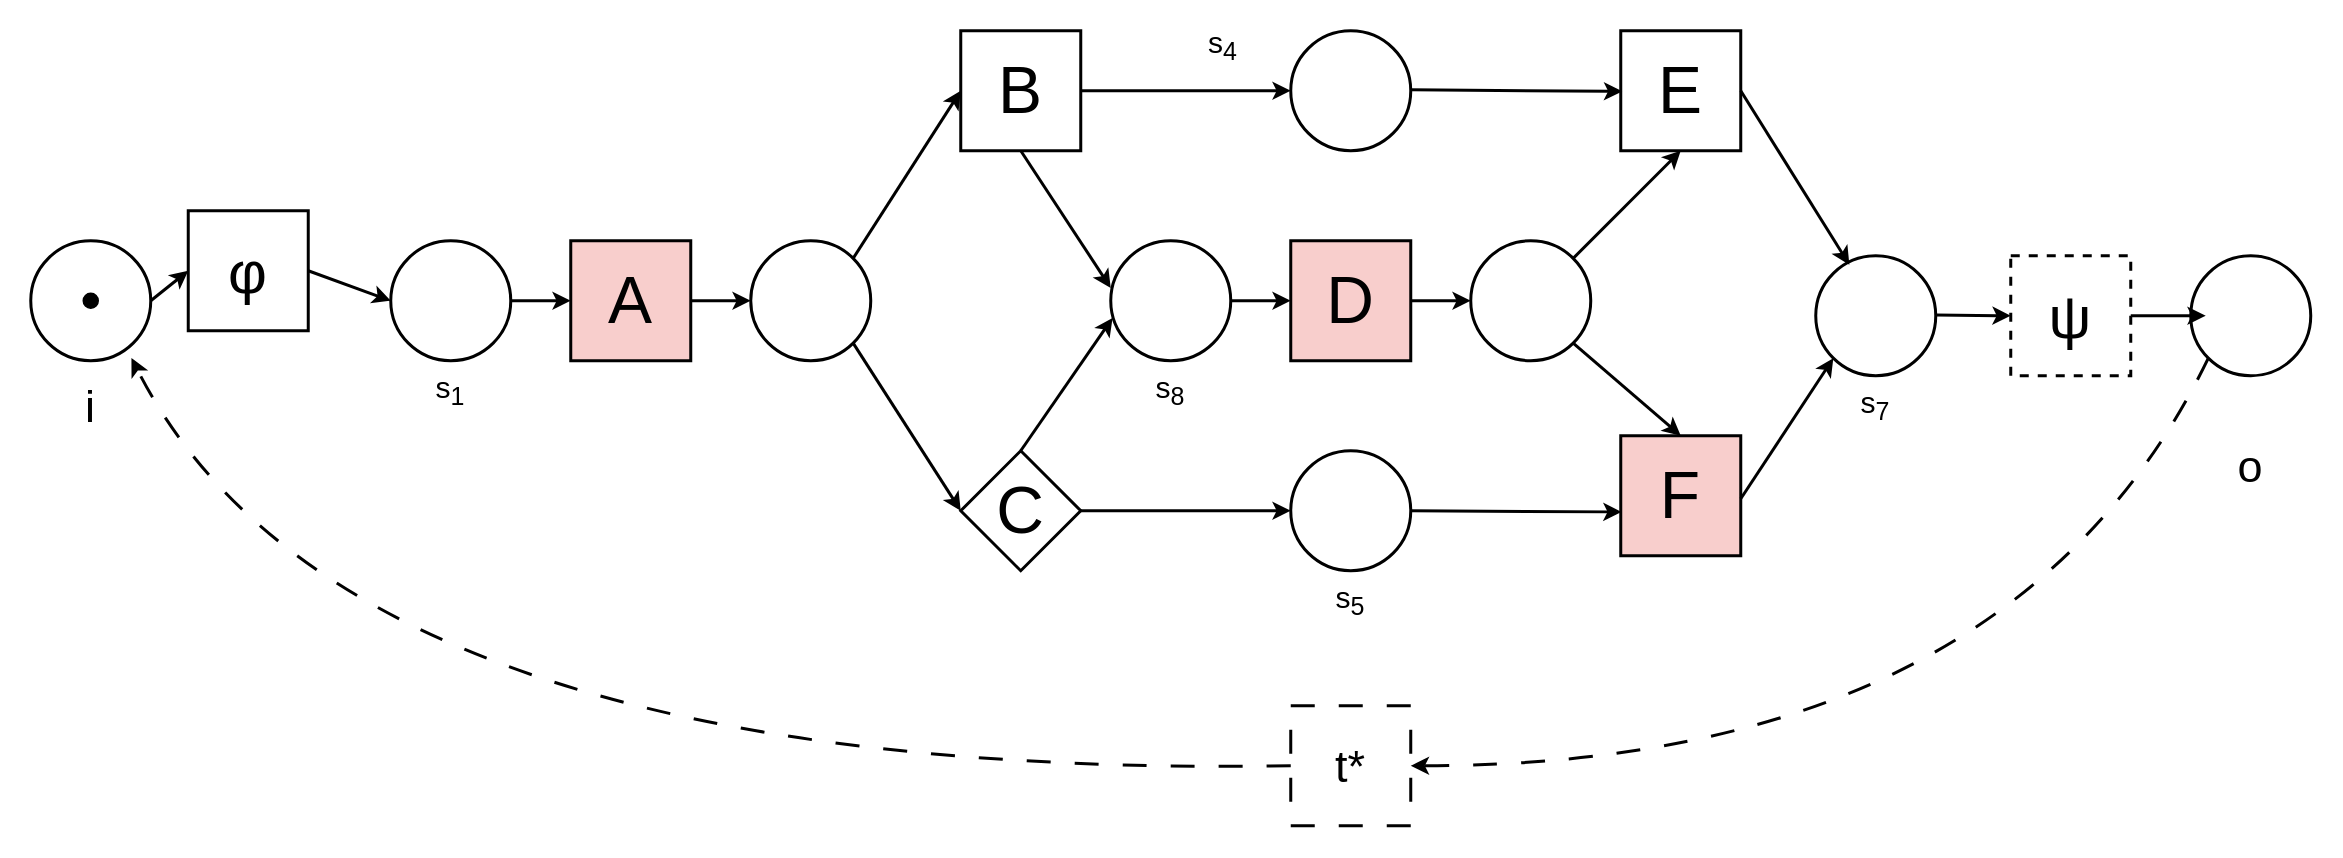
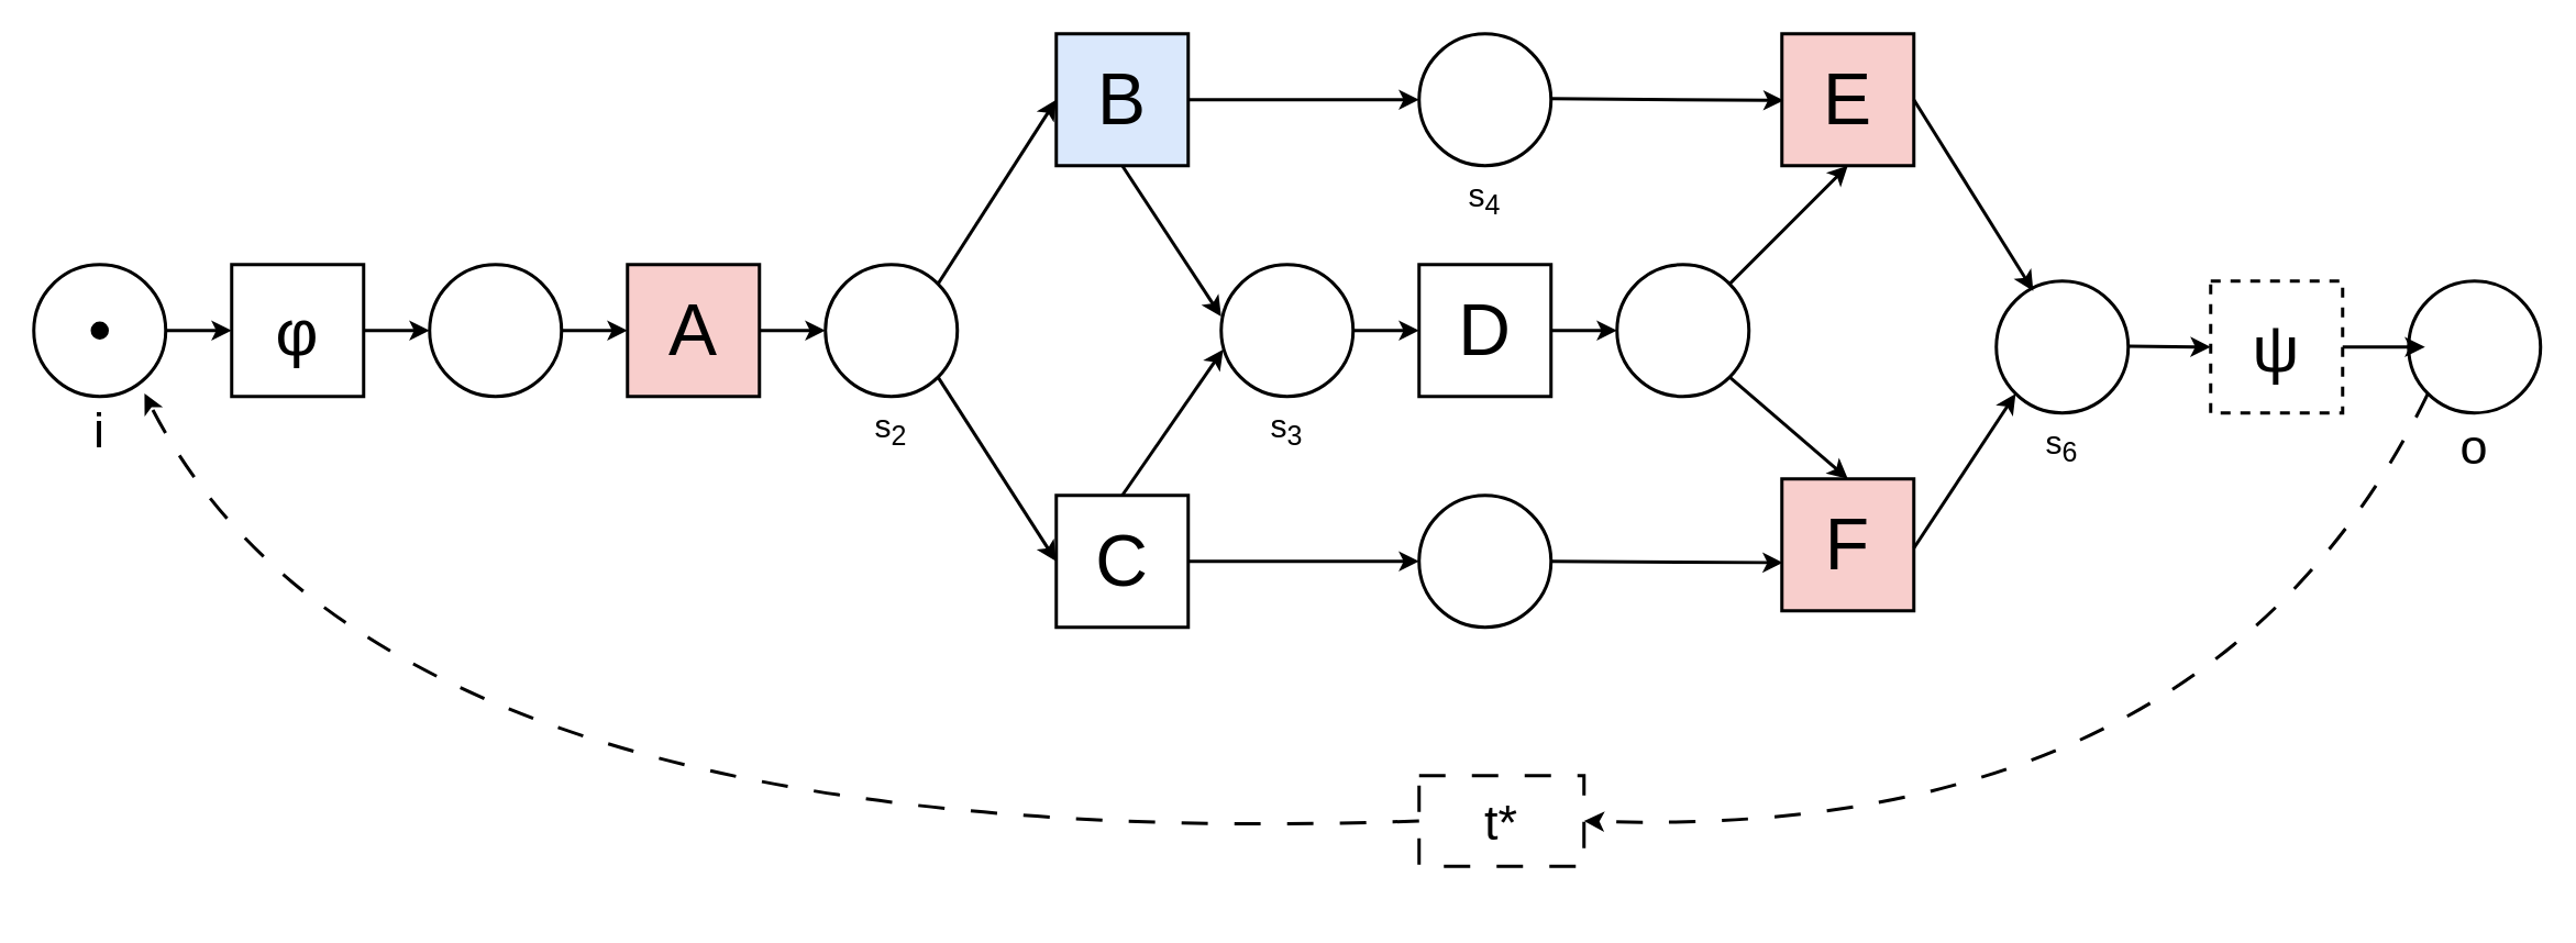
- <mxCell id="33" value="s&lt;sub&gt;4&lt;/sub&gt;" style="text;html=1;strokeColor=none;fillColor=none;align=center;verticalAlign=middle;whiteSpace=wrap;rounded=0;fontSize=20;" parent="1" vertex="1"><mxGeometry x="785" y="10" width="60" height="40" as="geometry" /></mxCell>
+ <mxCell id="33" value="s&lt;sub&gt;4&lt;/sub&gt;" style="text;html=1;strokeColor=none;fillColor=none;align=center;verticalAlign=middle;whiteSpace=wrap;rounded=0;fontSize=20;" parent="1" vertex="1"><mxGeometry x="870" y="100" width="60" height="40" as="geometry" /></mxCell>
- <mxCell id="9" value="B" style="rounded=0;whiteSpace=wrap;html=1;fontSize=44;strokeWidth=2;" parent="1" vertex="1"><mxGeometry x="640" y="20" width="80" height="80" as="geometry" /></mxCell>
+ <mxCell id="9" value="B" style="rounded=0;whiteSpace=wrap;html=1;fontSize=44;strokeWidth=2;fillColor=#dae8fc;" parent="1" vertex="1"><mxGeometry x="640" y="20" width="80" height="80" as="geometry" /></mxCell>
- <mxCell id="41" value="E" style="rounded=0;whiteSpace=wrap;html=1;fontSize=44;strokeWidth=2;" parent="1" vertex="1"><mxGeometry x="1080" y="20" width="80" height="80" as="geometry" /></mxCell>
+ <mxCell id="41" value="E" style="rounded=0;whiteSpace=wrap;html=1;fontSize=44;strokeWidth=2;fillColor=#f8cecc;" parent="1" vertex="1"><mxGeometry x="1080" y="20" width="80" height="80" as="geometry" /></mxCell>
- <mxCell id="7" value="φ" style="rounded=0;whiteSpace=wrap;html=1;fontSize=40;strokeWidth=2;" parent="1" vertex="1"><mxGeometry x="125" y="140" width="80" height="80" as="geometry" /></mxCell>
+ <mxCell id="7" value="φ" style="rounded=0;whiteSpace=wrap;html=1;fontSize=40;strokeWidth=2;" parent="1" vertex="1"><mxGeometry x="140" y="160" width="80" height="80" as="geometry" /></mxCell>
- <mxCell id="10" value="D" style="rounded=0;whiteSpace=wrap;html=1;fontSize=44;strokeWidth=2;fillColor=#f8cecc;" parent="1" vertex="1"><mxGeometry x="860" y="160" width="80" height="80" as="geometry" /></mxCell>
+ <mxCell id="10" value="D" style="rounded=0;whiteSpace=wrap;html=1;fontSize=44;strokeWidth=2;" parent="1" vertex="1"><mxGeometry x="860" y="160" width="80" height="80" as="geometry" /></mxCell>
- <mxCell id="31" value="s&lt;sub&gt;1&lt;/sub&gt;" style="text;html=1;strokeColor=none;fillColor=none;align=center;verticalAlign=middle;whiteSpace=wrap;rounded=0;fontSize=20;" parent="1" vertex="1"><mxGeometry x="270" y="240" width="60" height="40" as="geometry" /></mxCell>
+ <mxCell id="32" value="&lt;div style=&quot;font-size: 20px;&quot;&gt;s&lt;sub&gt;2&lt;/sub&gt;&lt;/div&gt;" style="text;html=1;strokeColor=none;fillColor=none;align=center;verticalAlign=middle;whiteSpace=wrap;rounded=0;fontSize=20;" parent="1" vertex="1"><mxGeometry x="510" y="240" width="60" height="40" as="geometry" /></mxCell>
- <mxCell id="37" value="s&lt;sub&gt;8&lt;/sub&gt;" style="text;html=1;strokeColor=none;fillColor=none;align=center;verticalAlign=middle;whiteSpace=wrap;rounded=0;fontSize=20;" parent="1" vertex="1"><mxGeometry x="750" y="240" width="60" height="40" as="geometry" /></mxCell>
+ <mxCell id="37" value="s&lt;sub&gt;3&lt;/sub&gt;" style="text;html=1;strokeColor=none;fillColor=none;align=center;verticalAlign=middle;whiteSpace=wrap;rounded=0;fontSize=20;" parent="1" vertex="1"><mxGeometry x="750" y="240" width="60" height="40" as="geometry" /></mxCell>
- <mxCell id="29" value="i" style="text;html=1;strokeColor=none;fillColor=none;align=center;verticalAlign=middle;whiteSpace=wrap;rounded=0;fontSize=30;" parent="1" vertex="1"><mxGeometry x="30" y="250" width="60" height="40" as="geometry" /></mxCell>
+ <mxCell id="29" value="i" style="text;html=1;strokeColor=none;fillColor=none;align=center;verticalAlign=middle;whiteSpace=wrap;rounded=0;fontSize=30;" parent="1" vertex="1"><mxGeometry x="30" y="240" width="60" height="40" as="geometry" /></mxCell>
- <mxCell id="46" value="s&lt;sub&gt;7&lt;/sub&gt;" style="text;html=1;strokeColor=none;fillColor=none;align=center;verticalAlign=middle;whiteSpace=wrap;rounded=0;fontSize=20;" parent="1" vertex="1"><mxGeometry x="1220" y="250" width="60" height="40" as="geometry" /></mxCell>
+ <mxCell id="46" value="s&lt;sub&gt;6&lt;/sub&gt;" style="text;html=1;strokeColor=none;fillColor=none;align=center;verticalAlign=middle;whiteSpace=wrap;rounded=0;fontSize=20;" parent="1" vertex="1"><mxGeometry x="1220" y="250" width="60" height="40" as="geometry" /></mxCell>
- <mxCell id="30" value="o" style="text;html=1;strokeColor=none;fillColor=none;align=center;verticalAlign=middle;whiteSpace=wrap;rounded=0;fontSize=30;" parent="1" vertex="1"><mxGeometry x="1470" y="290" width="60" height="40" as="geometry" /></mxCell>
+ <mxCell id="30" value="o" style="text;html=1;strokeColor=none;fillColor=none;align=center;verticalAlign=middle;whiteSpace=wrap;rounded=0;fontSize=30;" parent="1" vertex="1"><mxGeometry x="1470" y="250" width="60" height="40" as="geometry" /></mxCell>
- <mxCell id="18" value="C" style="rhombus;whiteSpace=wrap;html=1;fontSize=44;strokeWidth=2;" parent="1" vertex="1"><mxGeometry x="640" y="300" width="80" height="80" as="geometry" /></mxCell>
+ <mxCell id="18" value="C" style="rounded=0;whiteSpace=wrap;html=1;fontSize=44;strokeWidth=2;" parent="1" vertex="1"><mxGeometry x="640" y="300" width="80" height="80" as="geometry" /></mxCell>
- <mxCell id="34" value="s&lt;sub&gt;5&lt;/sub&gt;" style="text;html=1;strokeColor=none;fillColor=none;align=center;verticalAlign=middle;whiteSpace=wrap;rounded=0;fontSize=20;" parent="1" vertex="1"><mxGeometry x="870" y="380" width="60" height="40" as="geometry" /></mxCell>
- <mxCell id="22" value="t*" style="rounded=0;whiteSpace=wrap;html=1;dashed=1;dashPattern=8 8;fontSize=30;strokeWidth=2;" parent="1" vertex="1"><mxGeometry x="860" y="470" width="80" height="80" as="geometry" /></mxCell>
+ <mxCell id="22" value="t*" style="rounded=0;whiteSpace=wrap;html=1;dashed=1;dashPattern=8 8;fontSize=30;strokeWidth=2;" parent="1" vertex="1"><mxGeometry x="860" y="470" width="100" height="55" as="geometry" /></mxCell>
